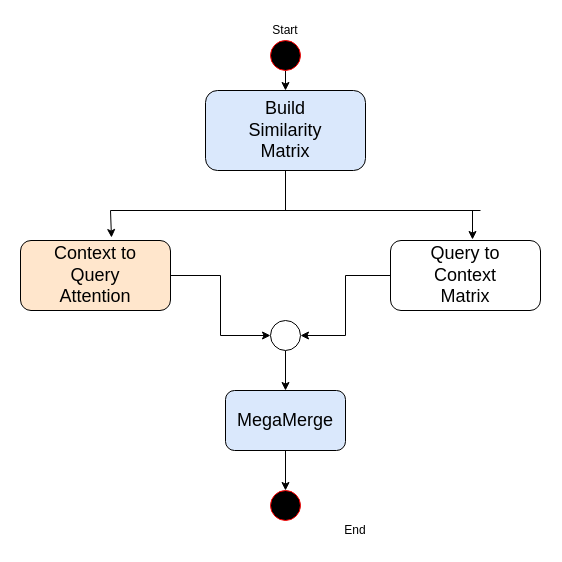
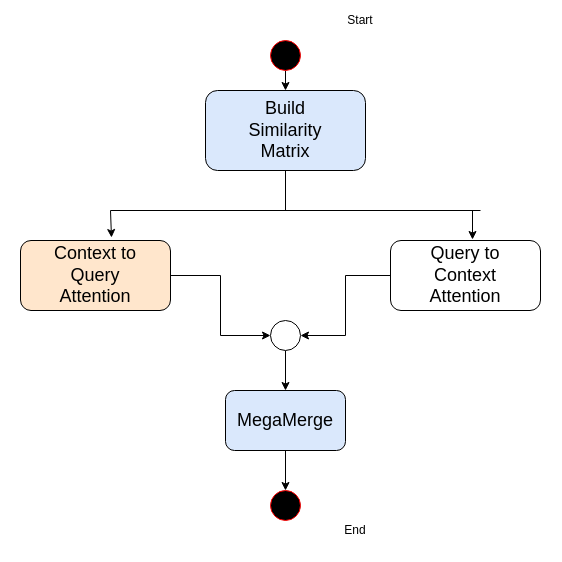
- <mxCell id="4" value="Start" style="text;html=1;strokeColor=none;fillColor=none;align=center;verticalAlign=middle;whiteSpace=wrap;rounded=0;" vertex="1" parent="1"><mxGeometry x="265" y="20" width="40" height="20" as="geometry" /></mxCell>
+ <mxCell id="4" value="Start" style="text;html=1;strokeColor=none;fillColor=none;align=center;verticalAlign=middle;whiteSpace=wrap;rounded=0;" vertex="1" parent="1"><mxGeometry x="340" y="10" width="40" height="20" as="geometry" /></mxCell>
- <mxCell id="9" value="&lt;div&gt;&lt;font style=&quot;font-size: 18px&quot;&gt;Query to&lt;/font&gt;&lt;/div&gt;&lt;div&gt;&lt;font style=&quot;font-size: 18px&quot;&gt;Context&lt;br&gt;&lt;/font&gt;&lt;/div&gt;&lt;div&gt;&lt;font style=&quot;font-size: 18px&quot;&gt;Matrix&lt;/font&gt;&lt;br&gt;&lt;/div&gt;" style="rounded=1;whiteSpace=wrap;html=1;strokeColor=#000000;fillColor=#FFFFFF;" vertex="1" parent="1"><mxGeometry x="390" y="240" width="150" height="70" as="geometry" /></mxCell>
+ <mxCell id="9" value="&lt;div&gt;&lt;font style=&quot;font-size: 18px&quot;&gt;Query to&lt;/font&gt;&lt;/div&gt;&lt;div&gt;&lt;font style=&quot;font-size: 18px&quot;&gt;Context&lt;br&gt;&lt;/font&gt;&lt;/div&gt;&lt;div&gt;&lt;font style=&quot;font-size: 18px&quot;&gt;Attention&lt;/font&gt;&lt;br&gt;&lt;/div&gt;" style="rounded=1;whiteSpace=wrap;html=1;strokeColor=#000000;fillColor=#FFFFFF;" vertex="1" parent="1"><mxGeometry x="390" y="240" width="150" height="70" as="geometry" /></mxCell>
